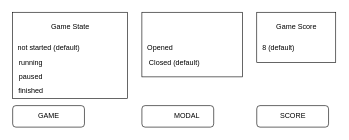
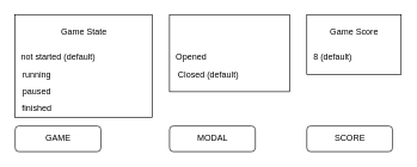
- <mxCell id="13" value="MODAL" style="text;html=1;resizable=0;autosize=1;align=center;verticalAlign=middle;points=[];fillColor=none;strokeColor=none;rounded=0;" vertex="1" parent="1"><mxGeometry x="281" y="182" width="60" height="24" as="geometry" /></mxCell>
+ <mxCell id="13" value="MODAL" style="text;html=1;resizable=0;autosize=1;align=center;verticalAlign=middle;points=[];fillColor=none;strokeColor=none;rounded=0;" vertex="1" parent="1"><mxGeometry x="266" y="182" width="60" height="24" as="geometry" /></mxCell>
